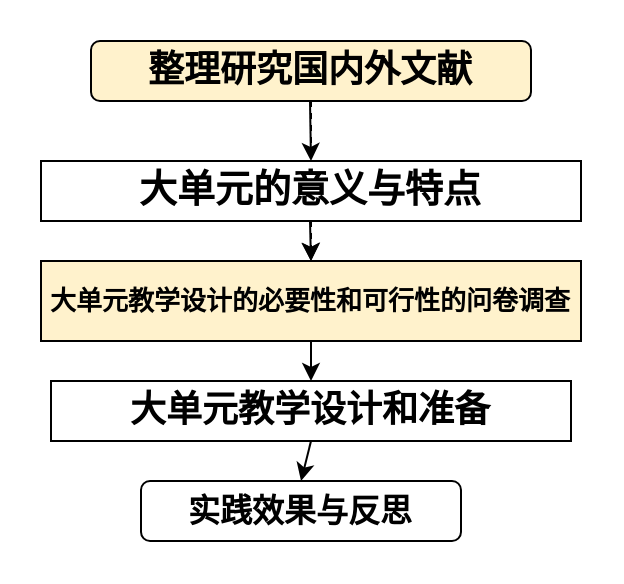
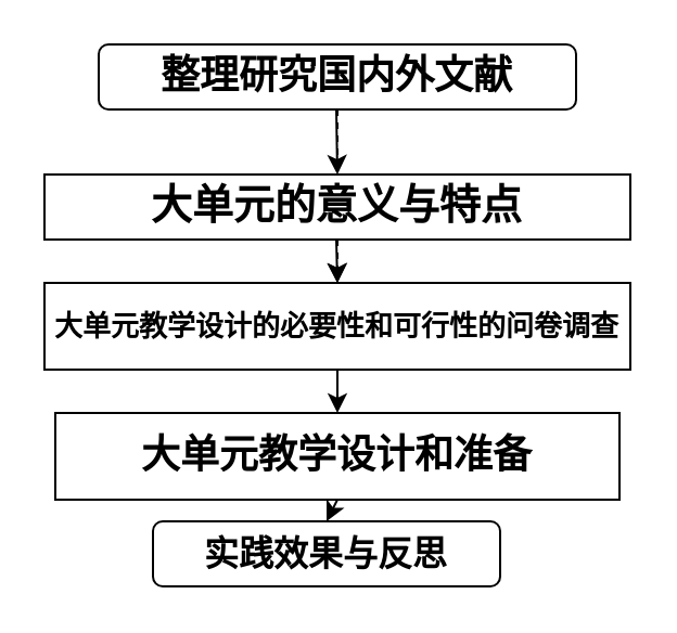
- <mxCell id="3" value="&lt;h1&gt;整理研究国内外文献&lt;/h1&gt;" style="rounded=1;whiteSpace=wrap;html=1;fontSize=9;fillColor=#fff2cc;" vertex="1" parent="1"><mxGeometry x="45" y="20" width="220" height="30" as="geometry" /></mxCell>
+ <mxCell id="3" value="&lt;h1&gt;整理研究国内外文献&lt;/h1&gt;" style="rounded=1;whiteSpace=wrap;html=1;fontSize=9;" vertex="1" parent="1"><mxGeometry x="45" y="20" width="220" height="30" as="geometry" /></mxCell>
- <mxCell id="6" value="大单元教学设计的必要性和可行性的问卷调查" style="rounded=0;whiteSpace=wrap;html=1;fontStyle=1;fontSize=13;fillColor=#fff2cc;" vertex="1" parent="1"><mxGeometry x="20" y="130" width="270" height="40" as="geometry" /></mxCell>
+ <mxCell id="6" value="大单元教学设计的必要性和可行性的问卷调查" style="rounded=0;whiteSpace=wrap;html=1;fontStyle=1;fontSize=13;" vertex="1" parent="1"><mxGeometry x="20" y="130" width="270" height="40" as="geometry" /></mxCell>
- <mxCell id="9" value="大单元教学设计和准备" style="rounded=0;whiteSpace=wrap;html=1;fontFamily=Helvetica;fontStyle=1;fontSize=18;" vertex="1" parent="1"><mxGeometry x="25" y="190" width="260" height="30" as="geometry" /></mxCell>
+ <mxCell id="9" value="大单元教学设计和准备" style="rounded=0;whiteSpace=wrap;html=1;fontFamily=Helvetica;fontStyle=1;fontSize=18;" vertex="1" parent="1"><mxGeometry x="25" y="190" width="260" height="40" as="geometry" /></mxCell>
